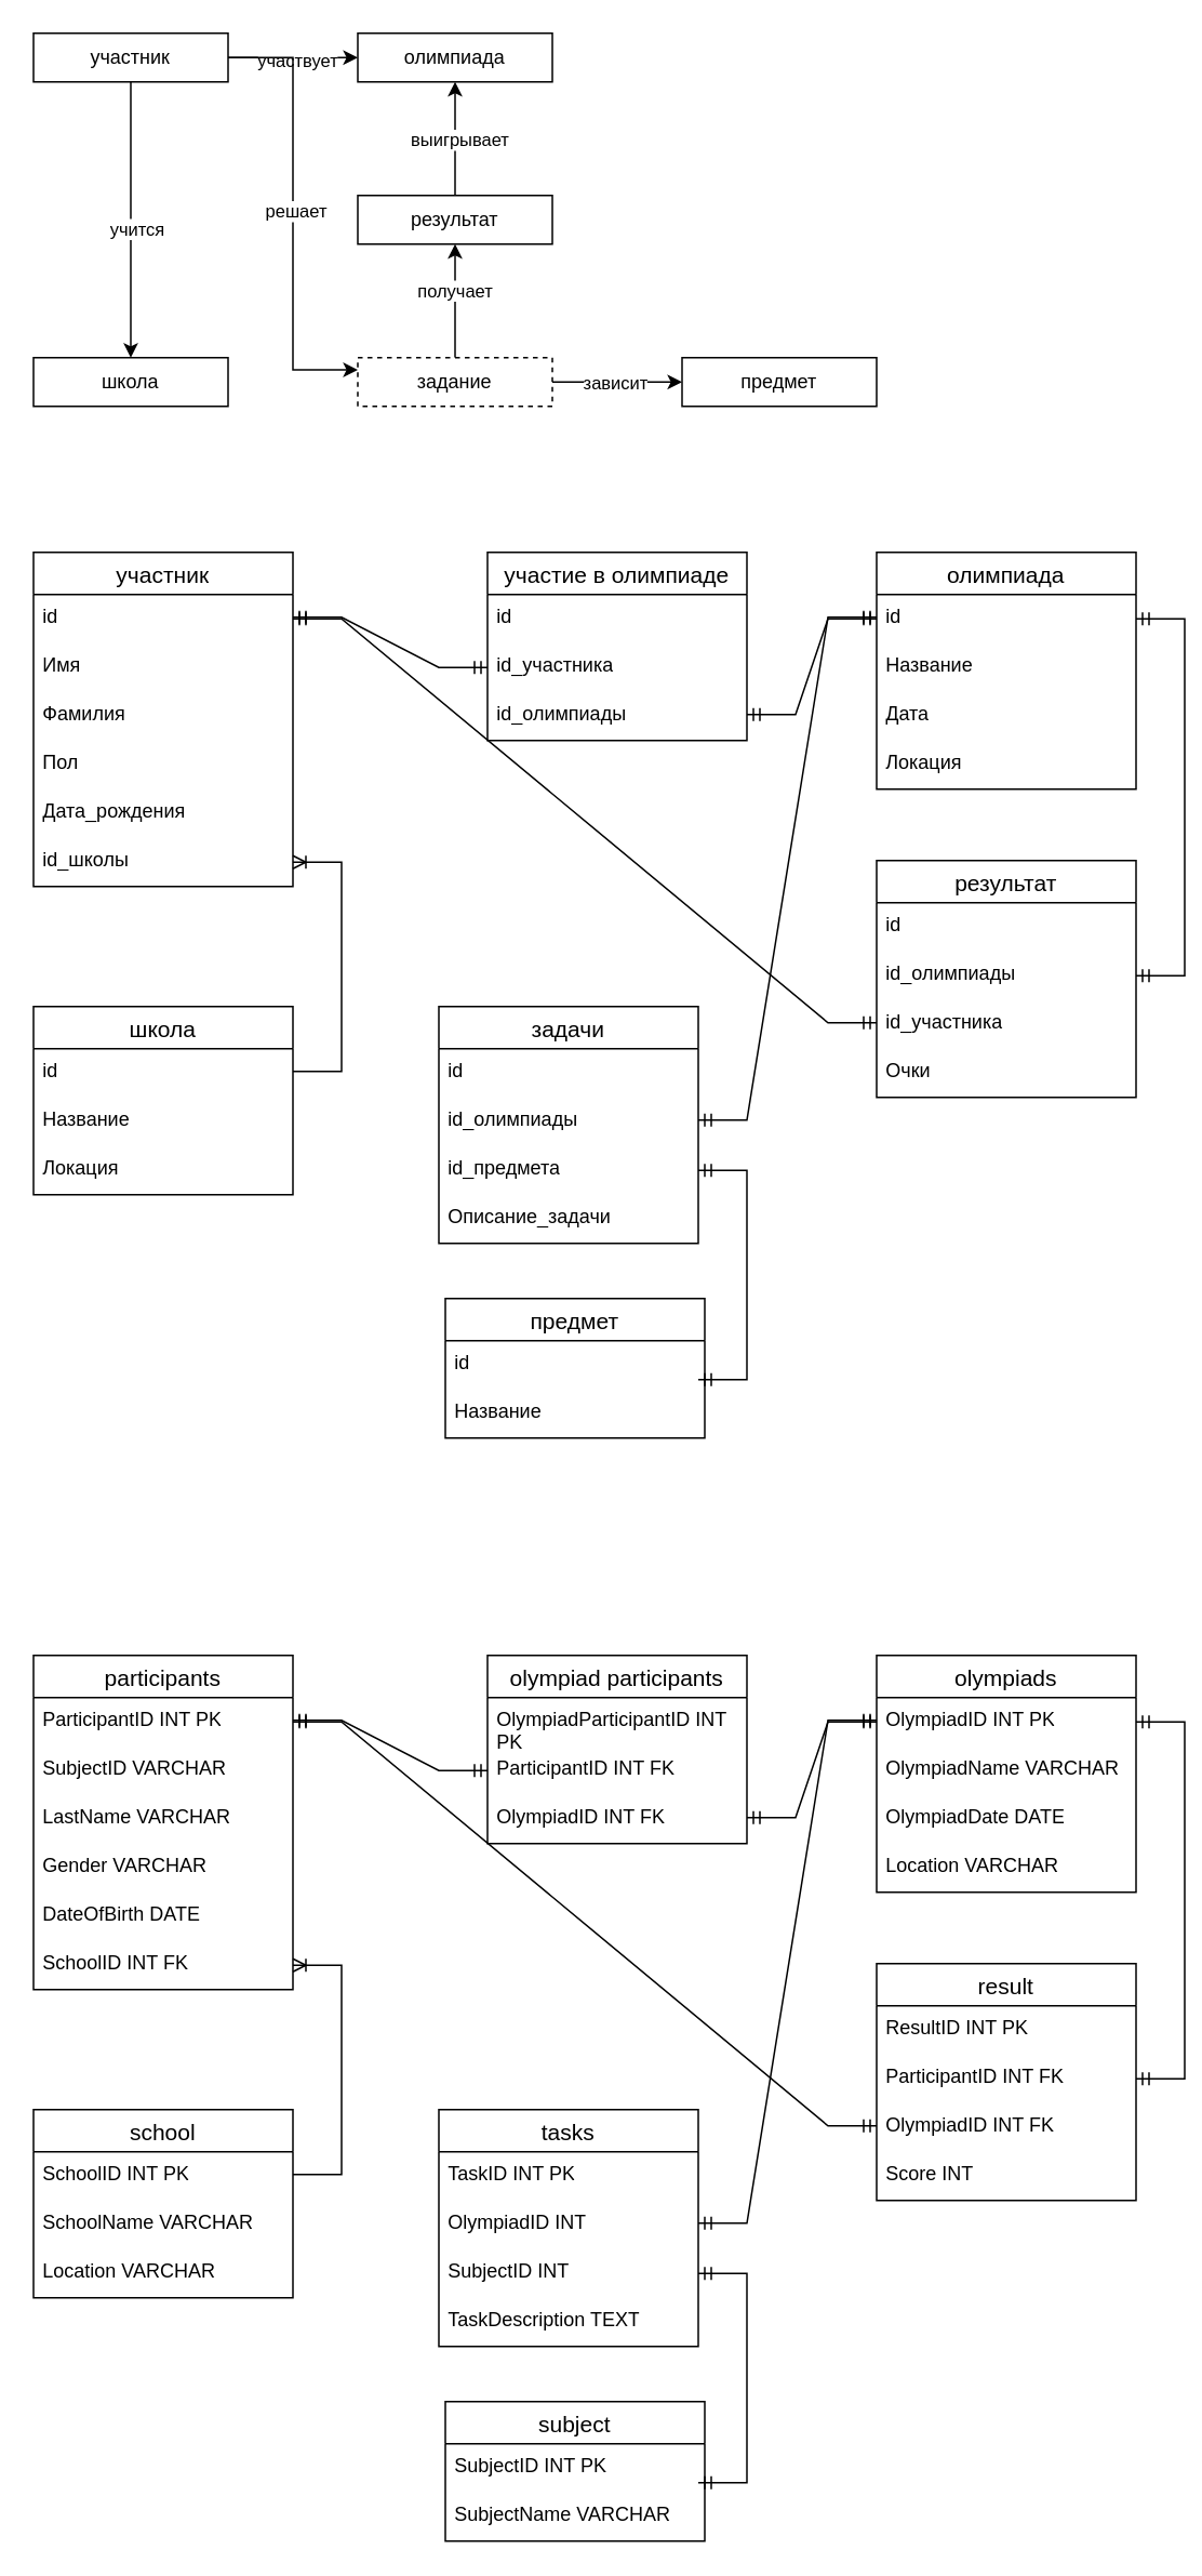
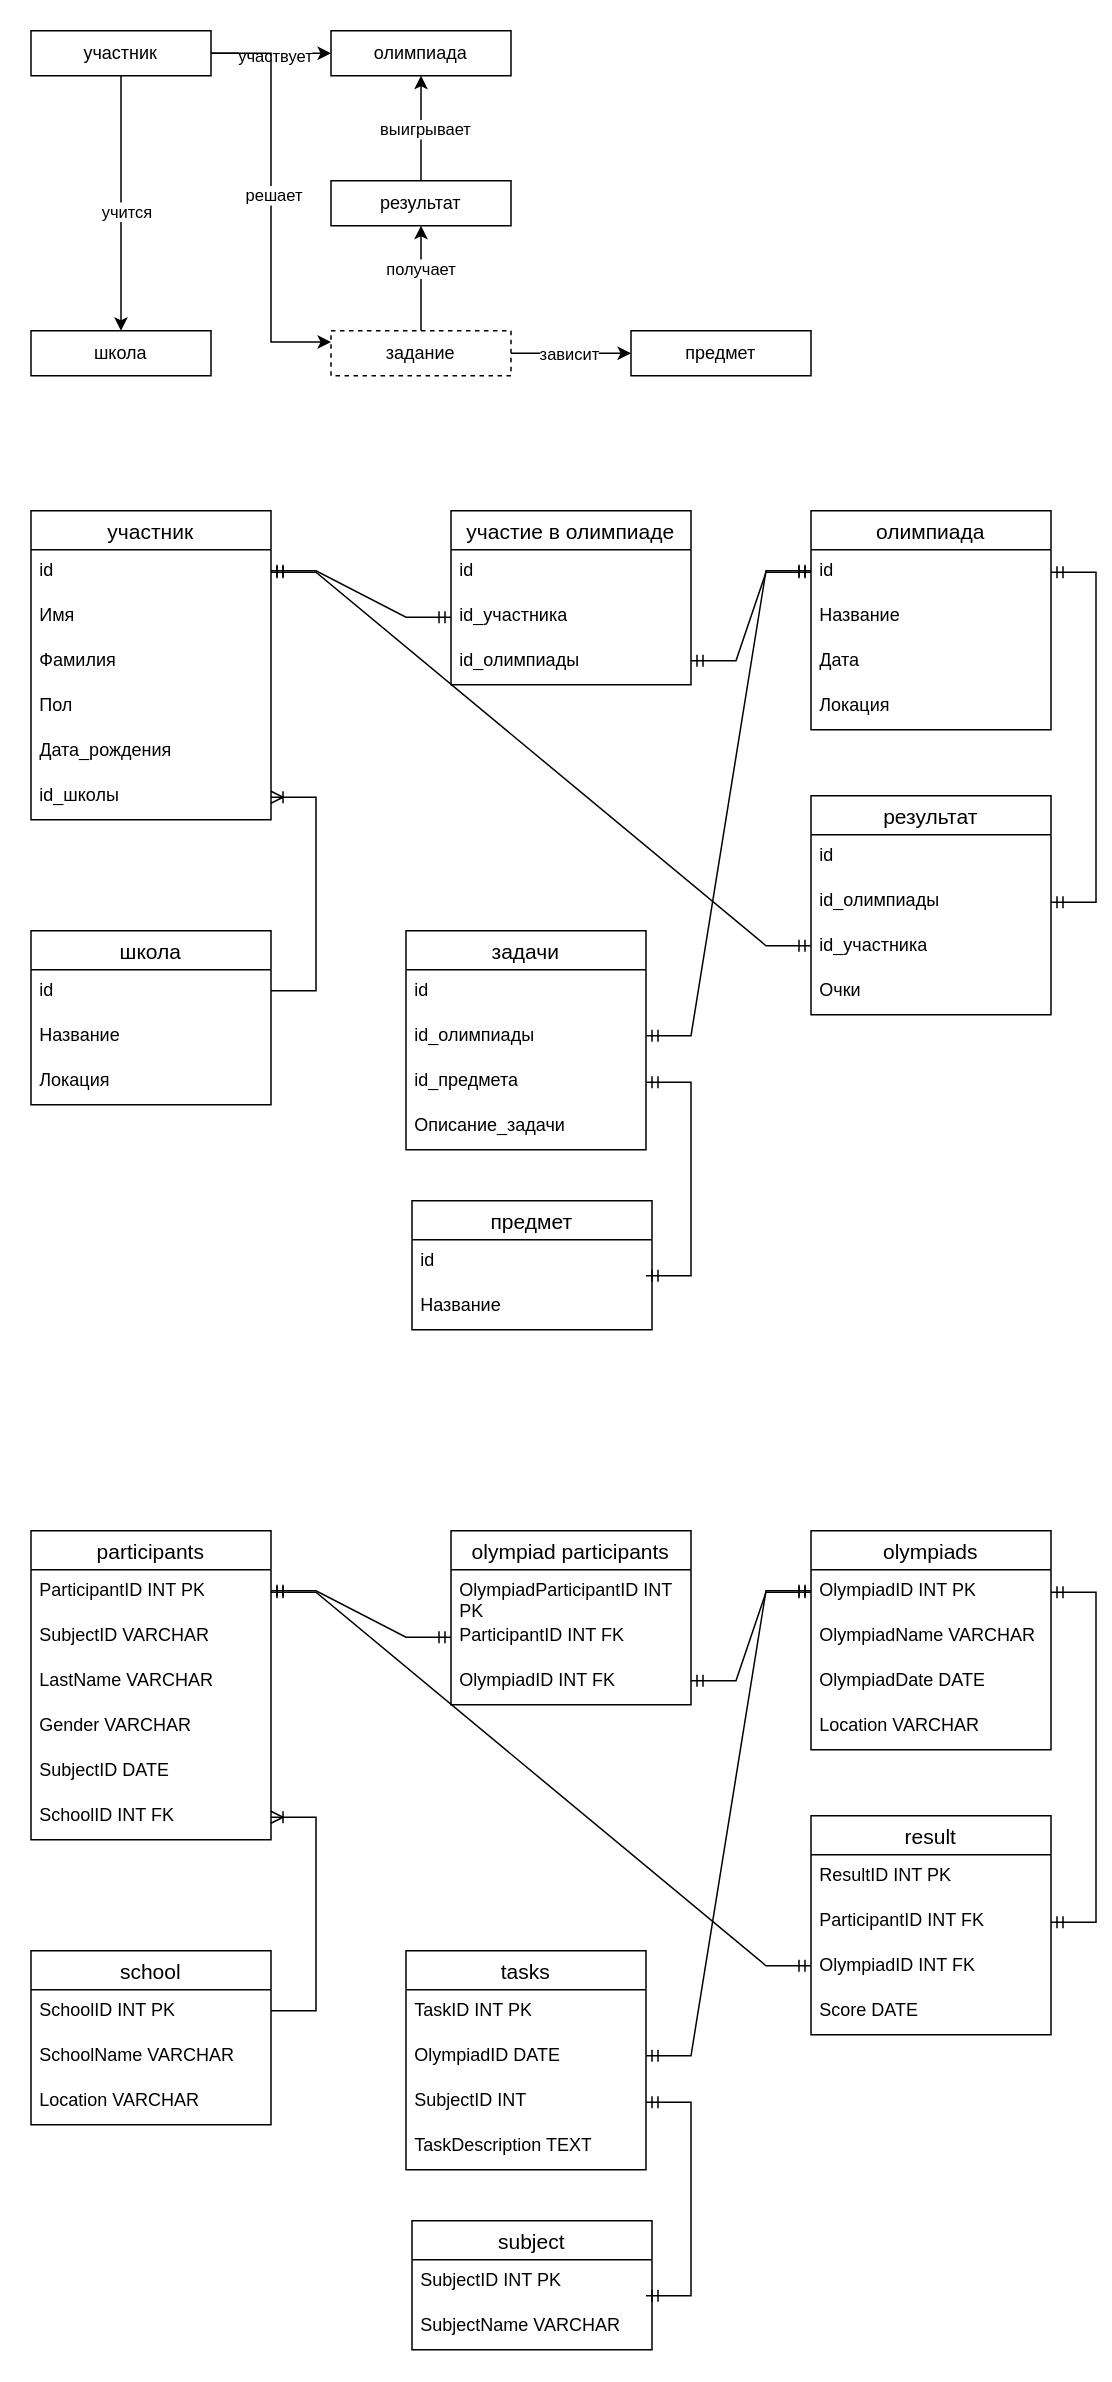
- <mxCell id="65" value="DateOfBirth DATE" style="text;strokeColor=none;fillColor=none;spacingLeft=4;spacingRight=4;overflow=hidden;rotatable=0;points=[[0,0.5],[1,0.5]];portConstraint=eastwest;fontSize=12;whiteSpace=wrap;html=1;" vertex="1" parent="60"><mxGeometry y="146" width="160" height="30" as="geometry" /></mxCell>
+ <mxCell id="65" value="SubjectID DATE" style="text;strokeColor=none;fillColor=none;spacingLeft=4;spacingRight=4;overflow=hidden;rotatable=0;points=[[0,0.5],[1,0.5]];portConstraint=eastwest;fontSize=12;whiteSpace=wrap;html=1;" vertex="1" parent="60"><mxGeometry y="146" width="160" height="30" as="geometry" /></mxCell>
- <mxCell id="87" value="Score INT" style="text;strokeColor=none;fillColor=none;spacingLeft=4;spacingRight=4;overflow=hidden;rotatable=0;points=[[0,0.5],[1,0.5]];portConstraint=eastwest;fontSize=12;whiteSpace=wrap;html=1;" vertex="1" parent="83"><mxGeometry y="116" width="160" height="30" as="geometry" /></mxCell>
+ <mxCell id="87" value="Score DATE" style="text;strokeColor=none;fillColor=none;spacingLeft=4;spacingRight=4;overflow=hidden;rotatable=0;points=[[0,0.5],[1,0.5]];portConstraint=eastwest;fontSize=12;whiteSpace=wrap;html=1;" vertex="1" parent="83"><mxGeometry y="116" width="160" height="30" as="geometry" /></mxCell>
- <mxCell id="92" value="OlympiadID INT" style="text;strokeColor=none;fillColor=none;spacingLeft=4;spacingRight=4;overflow=hidden;rotatable=0;points=[[0,0.5],[1,0.5]];portConstraint=eastwest;fontSize=12;whiteSpace=wrap;html=1;" vertex="1" parent="90"><mxGeometry y="56" width="160" height="30" as="geometry" /></mxCell>
+ <mxCell id="92" value="OlympiadID DATE" style="text;strokeColor=none;fillColor=none;spacingLeft=4;spacingRight=4;overflow=hidden;rotatable=0;points=[[0,0.5],[1,0.5]];portConstraint=eastwest;fontSize=12;whiteSpace=wrap;html=1;" vertex="1" parent="90"><mxGeometry y="56" width="160" height="30" as="geometry" /></mxCell>
